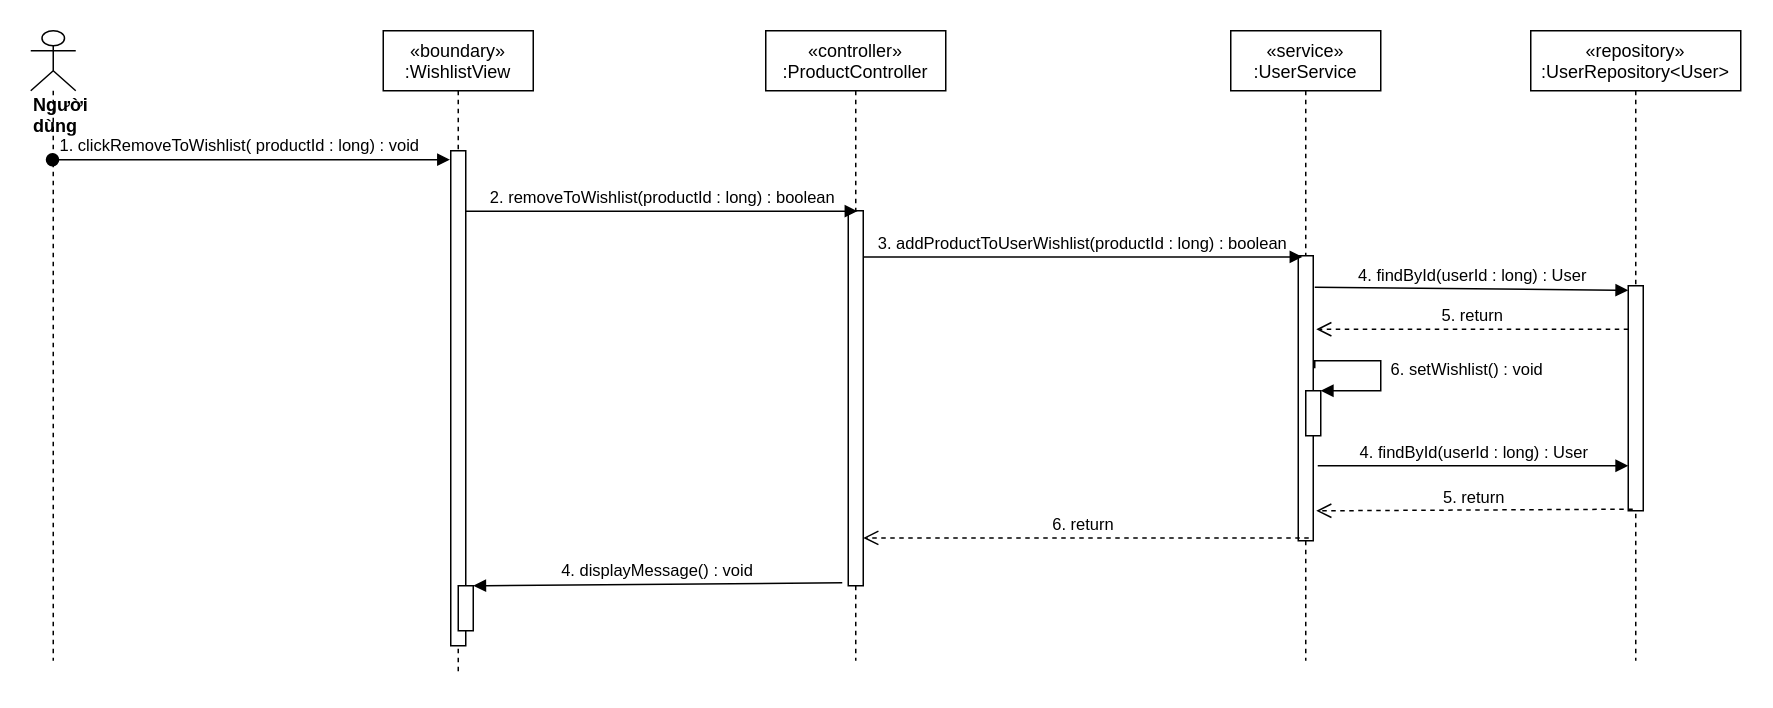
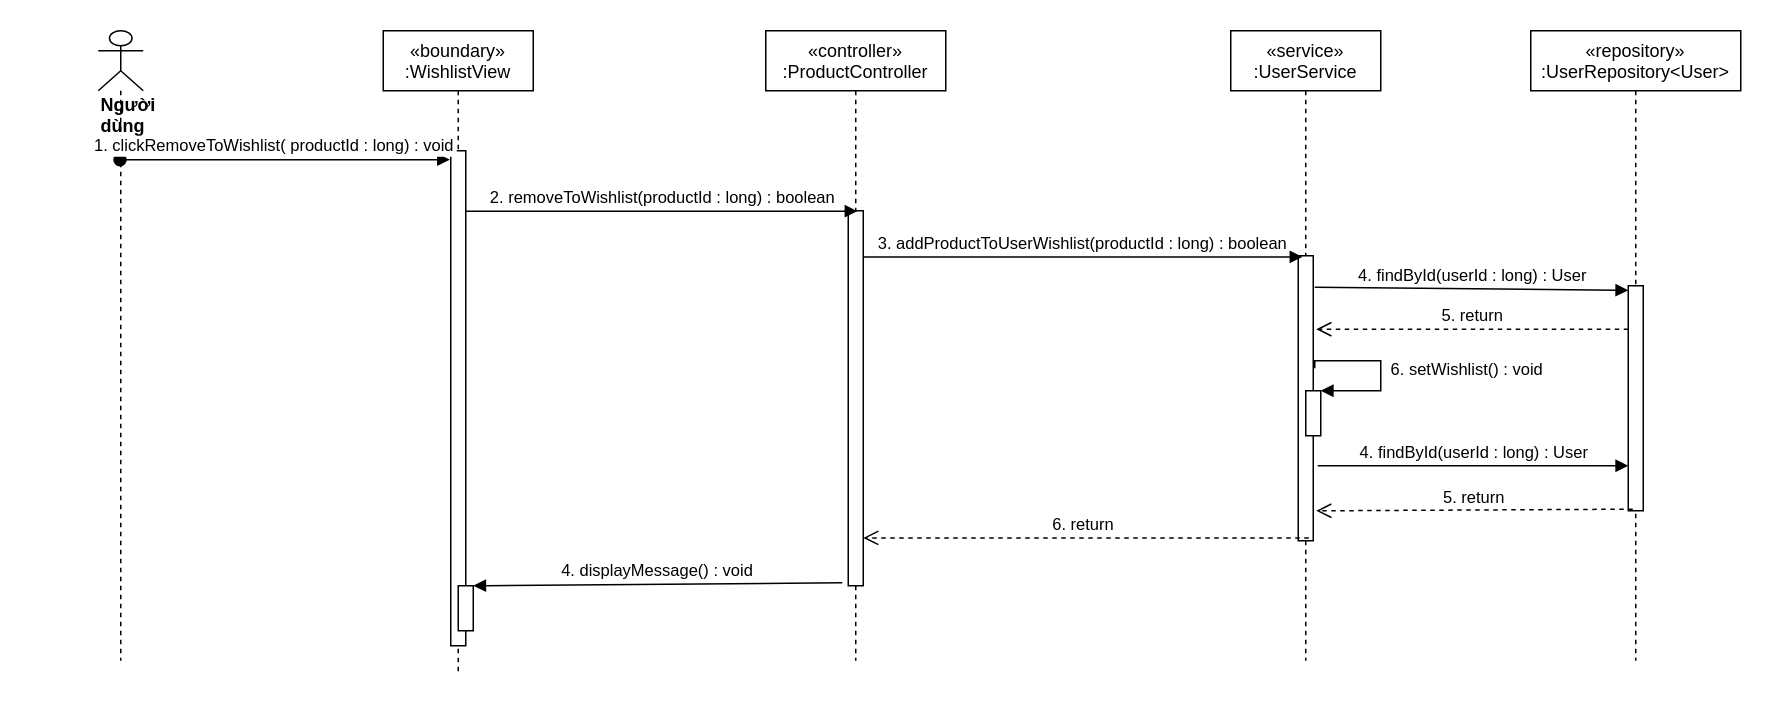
- <mxCell id="7" value="&lt;div&gt;&lt;b&gt;Người dùng&lt;/b&gt;&lt;/div&gt;" style="shape=umlLifeline;participant=umlActor;perimeter=lifelinePerimeter;whiteSpace=wrap;html=1;container=1;collapsible=0;recursiveResize=0;verticalAlign=top;spacingTop=36;outlineConnect=0;align=left;" vertex="1" parent="1"><mxGeometry x="20" y="20" width="30" height="420" as="geometry" /></mxCell>
+ <mxCell id="7" value="&lt;div&gt;&lt;b&gt;Người dùng&lt;/b&gt;&lt;/div&gt;" style="shape=umlLifeline;participant=umlActor;perimeter=lifelinePerimeter;whiteSpace=wrap;html=1;container=1;collapsible=0;recursiveResize=0;verticalAlign=top;spacingTop=36;outlineConnect=0;align=left;" vertex="1" parent="1"><mxGeometry x="65" y="20" width="30" height="420" as="geometry" /></mxCell>
